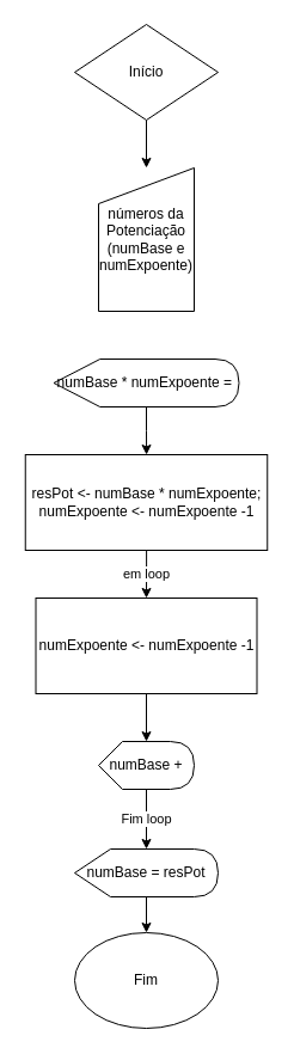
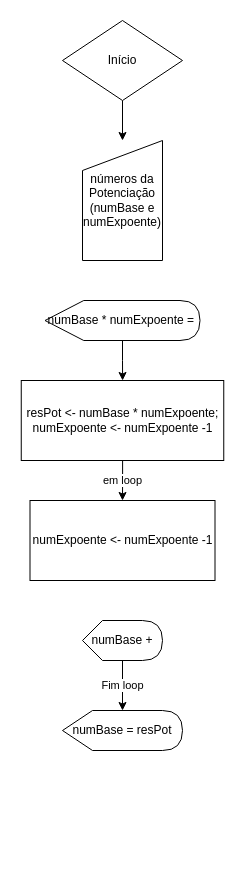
- <mxCell id="10" value="" style="edgeStyle=orthogonalEdgeStyle;rounded=0;orthogonalLoop=1;jettySize=auto;html=1;" edge="1" parent="1" source="11" target="13"><mxGeometry relative="1" as="geometry" /></mxCell>
- <mxCell id="14" value="" style="edgeStyle=orthogonalEdgeStyle;rounded=0;orthogonalLoop=1;jettySize=auto;html=1;" edge="1" parent="1" source="15" target="2"><mxGeometry relative="1" as="geometry" /></mxCell>
- <mxCell id="2" value="Fim" style="ellipse;whiteSpace=wrap;html=1;" vertex="1" parent="1"><mxGeometry x="62" y="780" width="120" height="80" as="geometry" /></mxCell>
